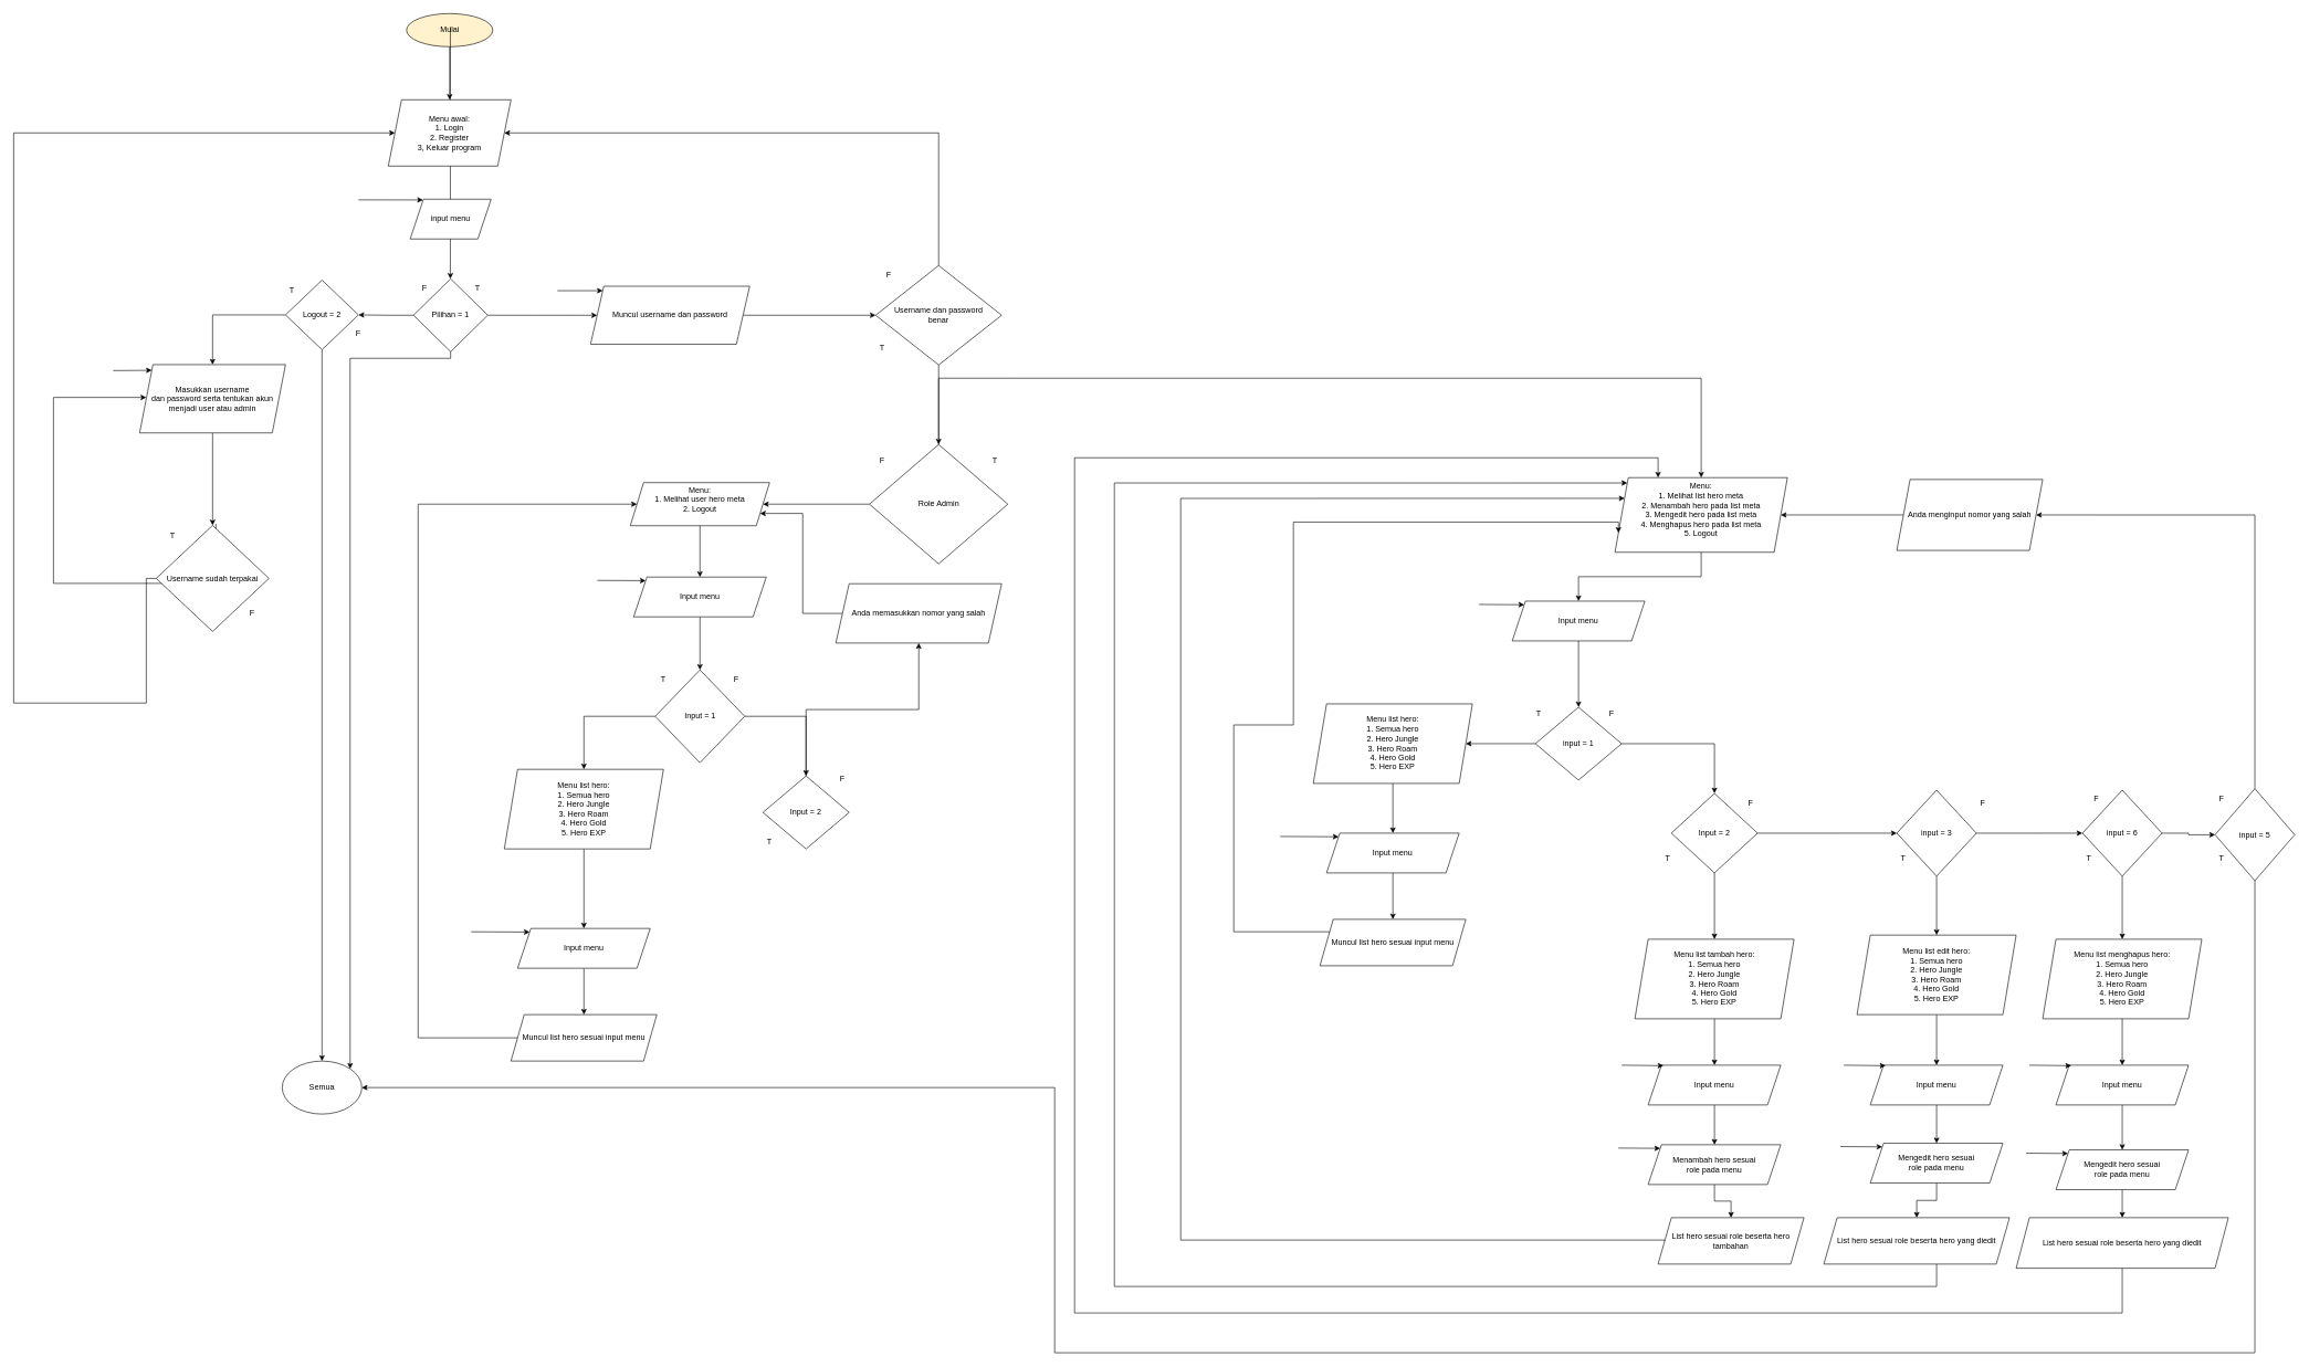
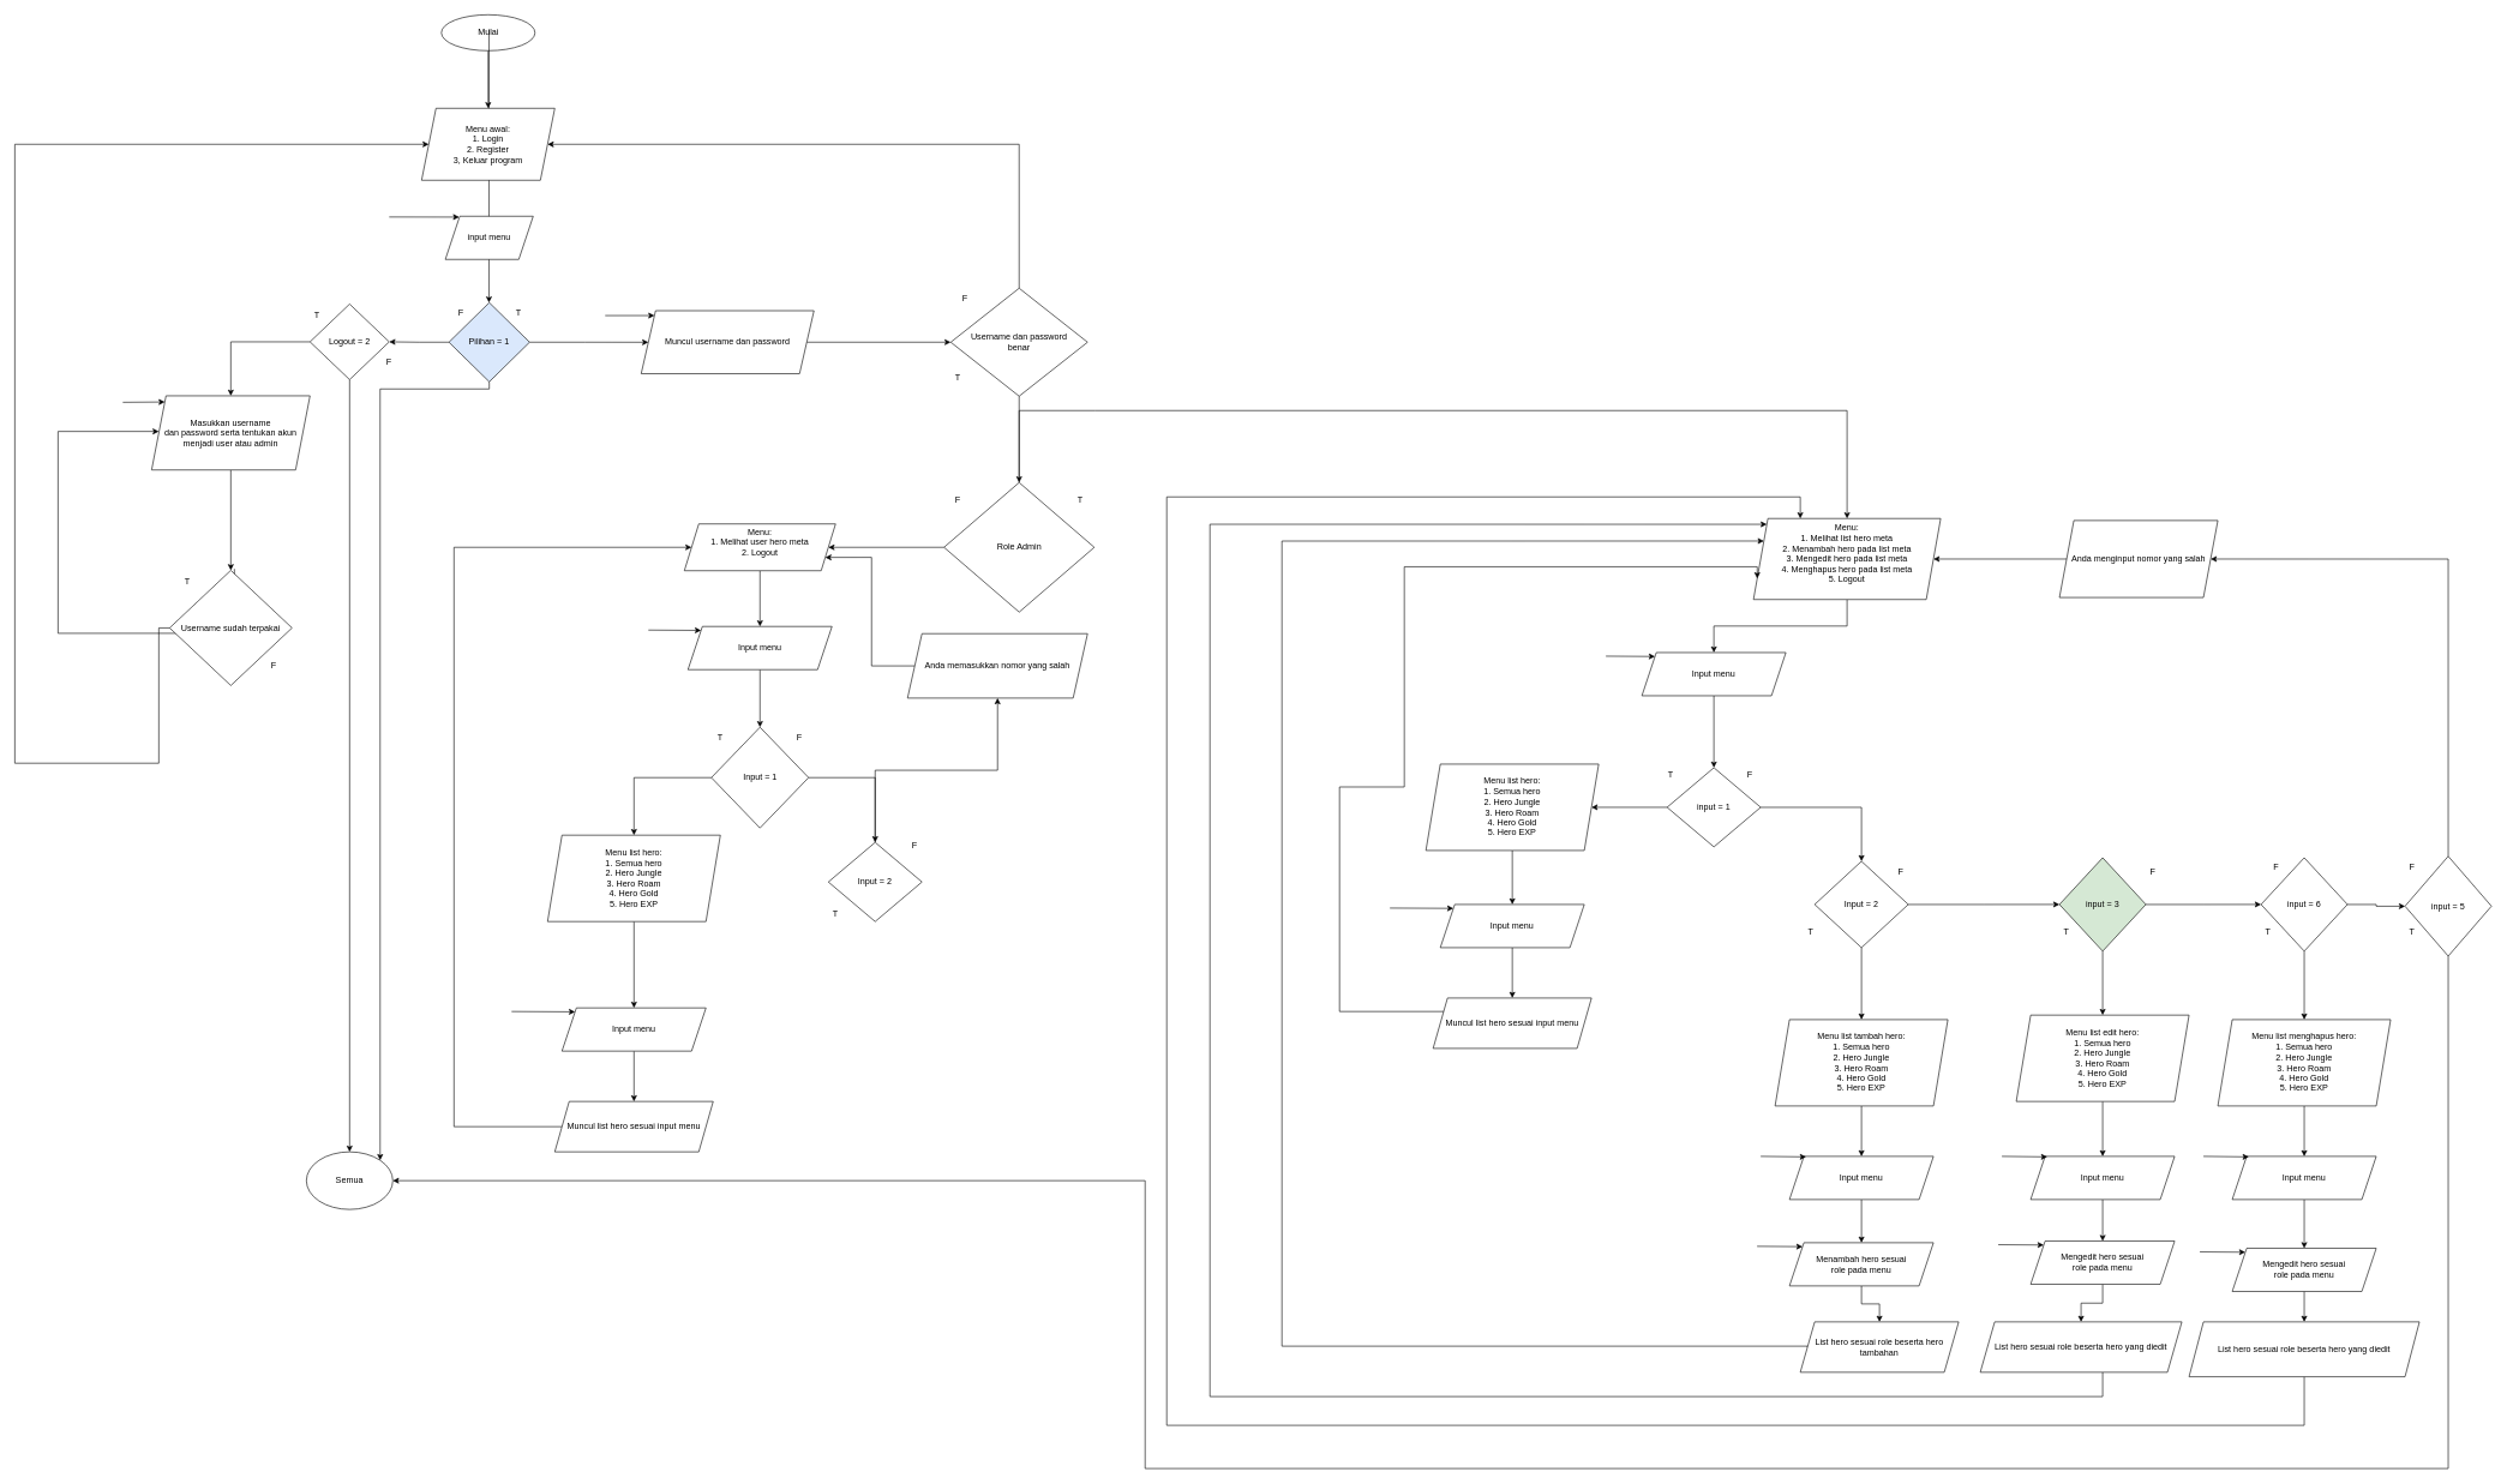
- <mxCell id="3" value="Mulai" style="ellipse;whiteSpace=wrap;html=1;fillColor=#fff2cc;" parent="1" vertex="1"><mxGeometry x="612.5" y="20" width="130" height="50" as="geometry" /></mxCell>
+ <mxCell id="3" value="Mulai" style="ellipse;whiteSpace=wrap;html=1;" parent="1" vertex="1"><mxGeometry x="612.5" y="20" width="130" height="50" as="geometry" /></mxCell>
- <mxCell id="11" value="Pilihan = 1" style="rhombus;whiteSpace=wrap;html=1;" parent="1" vertex="1"><mxGeometry x="623" y="420" width="112" height="110" as="geometry" /></mxCell>
+ <mxCell id="11" value="Pilihan = 1" style="rhombus;whiteSpace=wrap;html=1;fillColor=#dae8fc;" parent="1" vertex="1"><mxGeometry x="623" y="420" width="112" height="110" as="geometry" /></mxCell>
- <mxCell id="97" value="input = 3" style="rhombus;whiteSpace=wrap;html=1;" vertex="1" parent="1"><mxGeometry x="2860" y="1191.37" width="120" height="129.75" as="geometry" /></mxCell>
+ <mxCell id="97" value="input = 3" style="rhombus;whiteSpace=wrap;html=1;fillColor=#d5e8d4;" vertex="1" parent="1"><mxGeometry x="2860" y="1191.37" width="120" height="129.75" as="geometry" /></mxCell>
